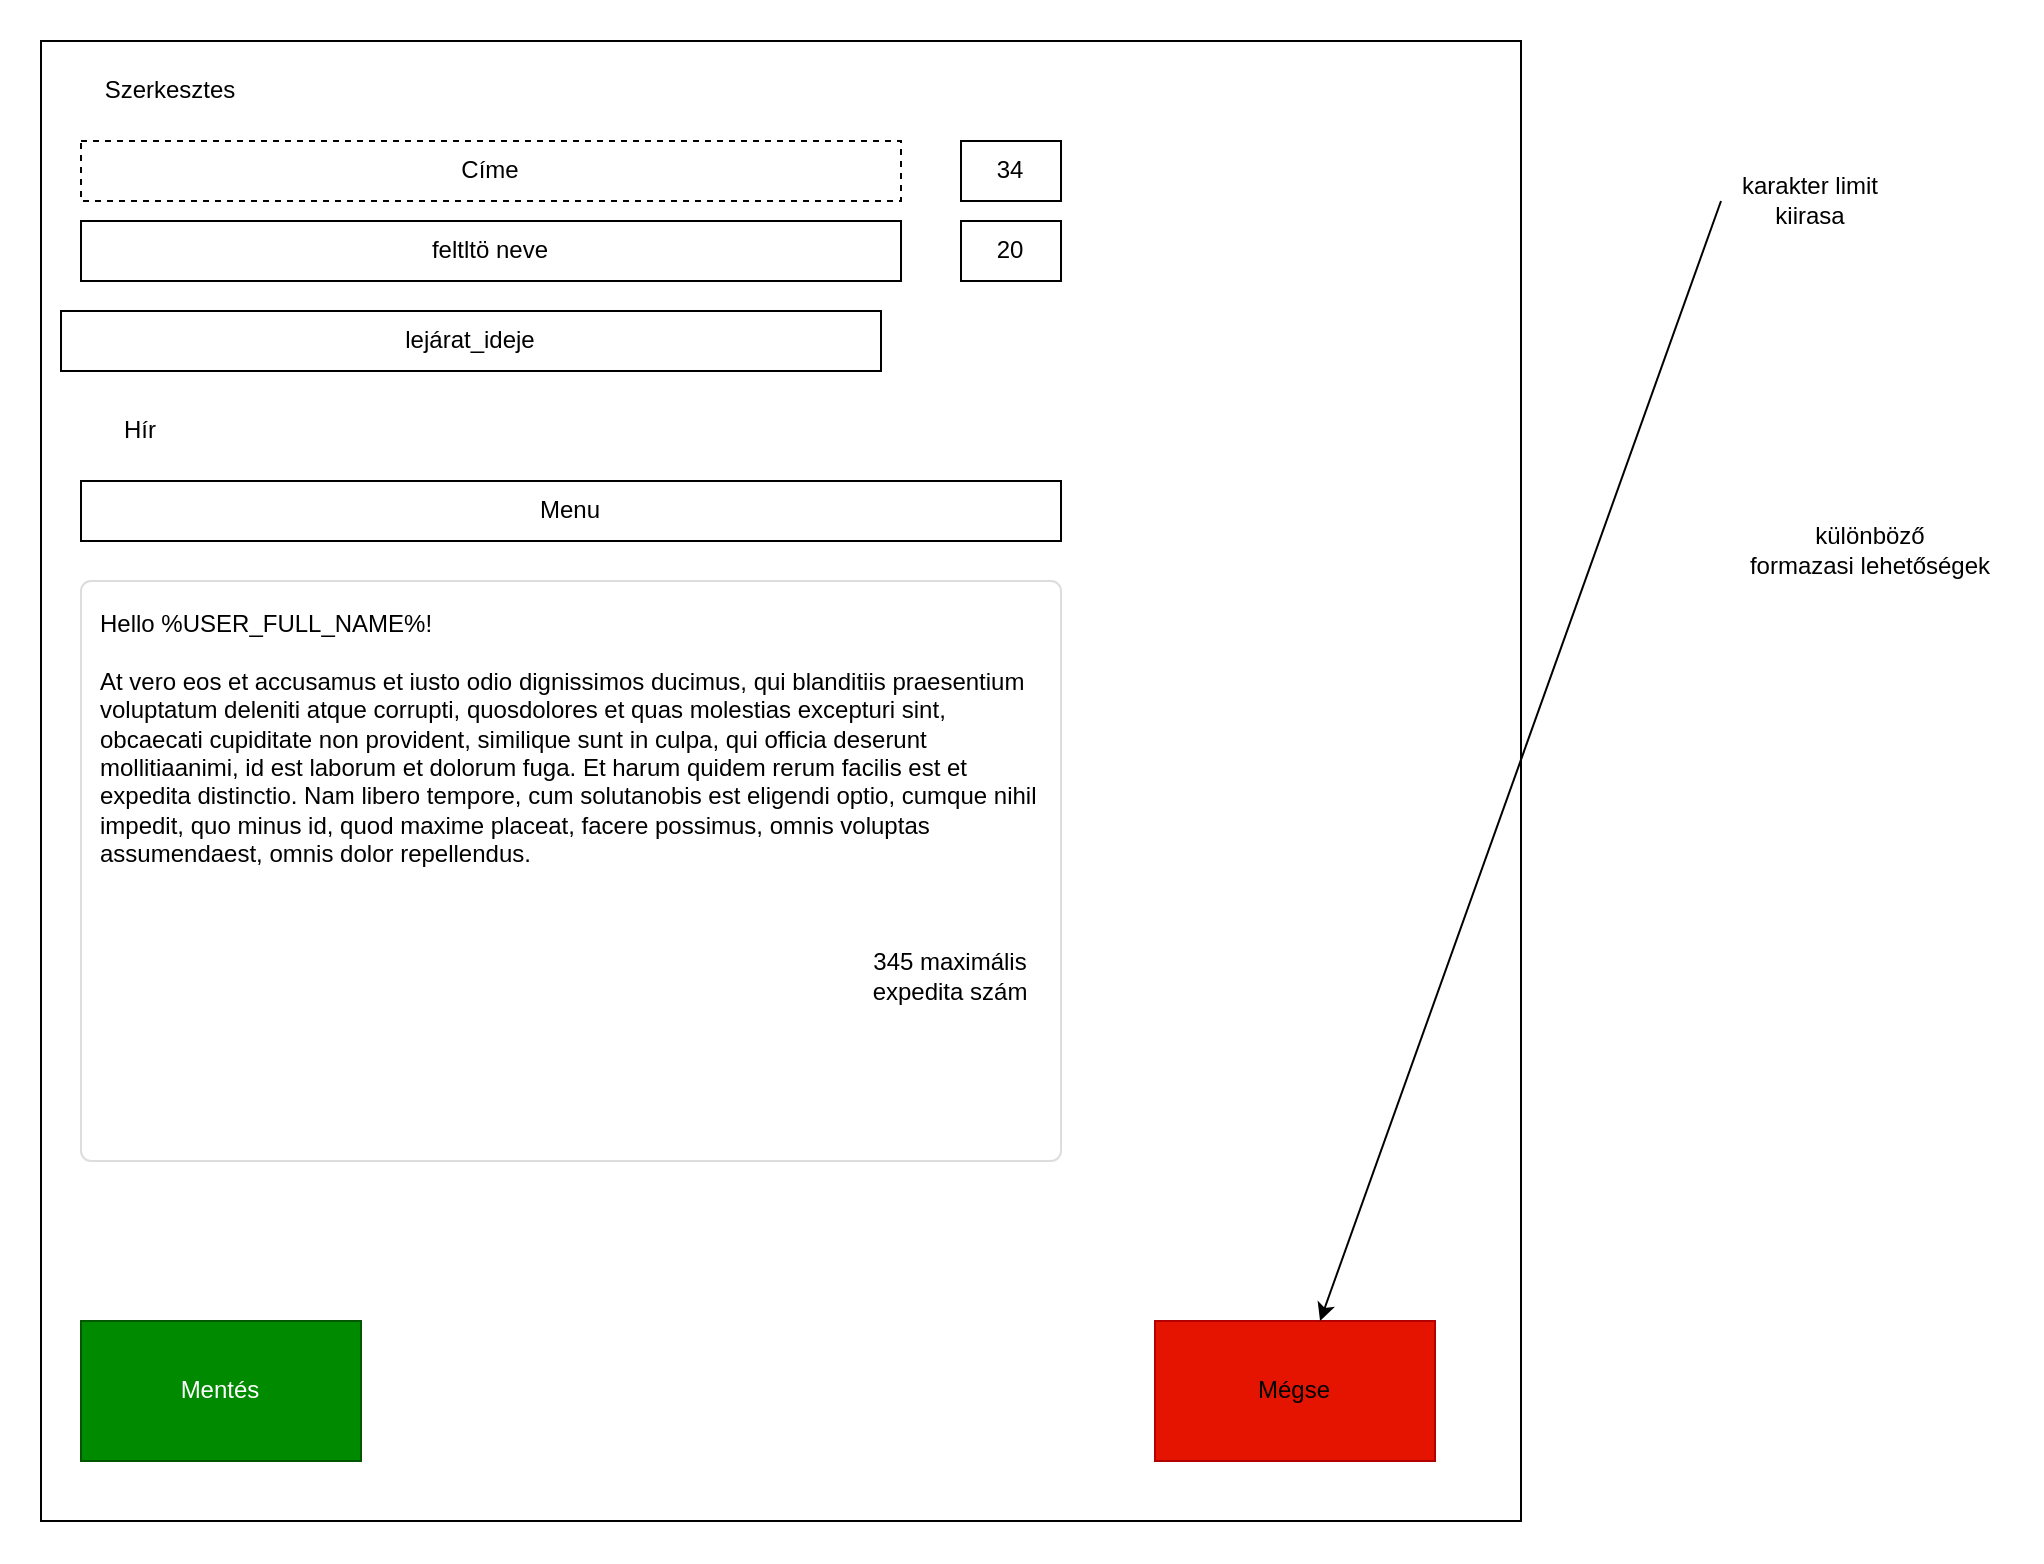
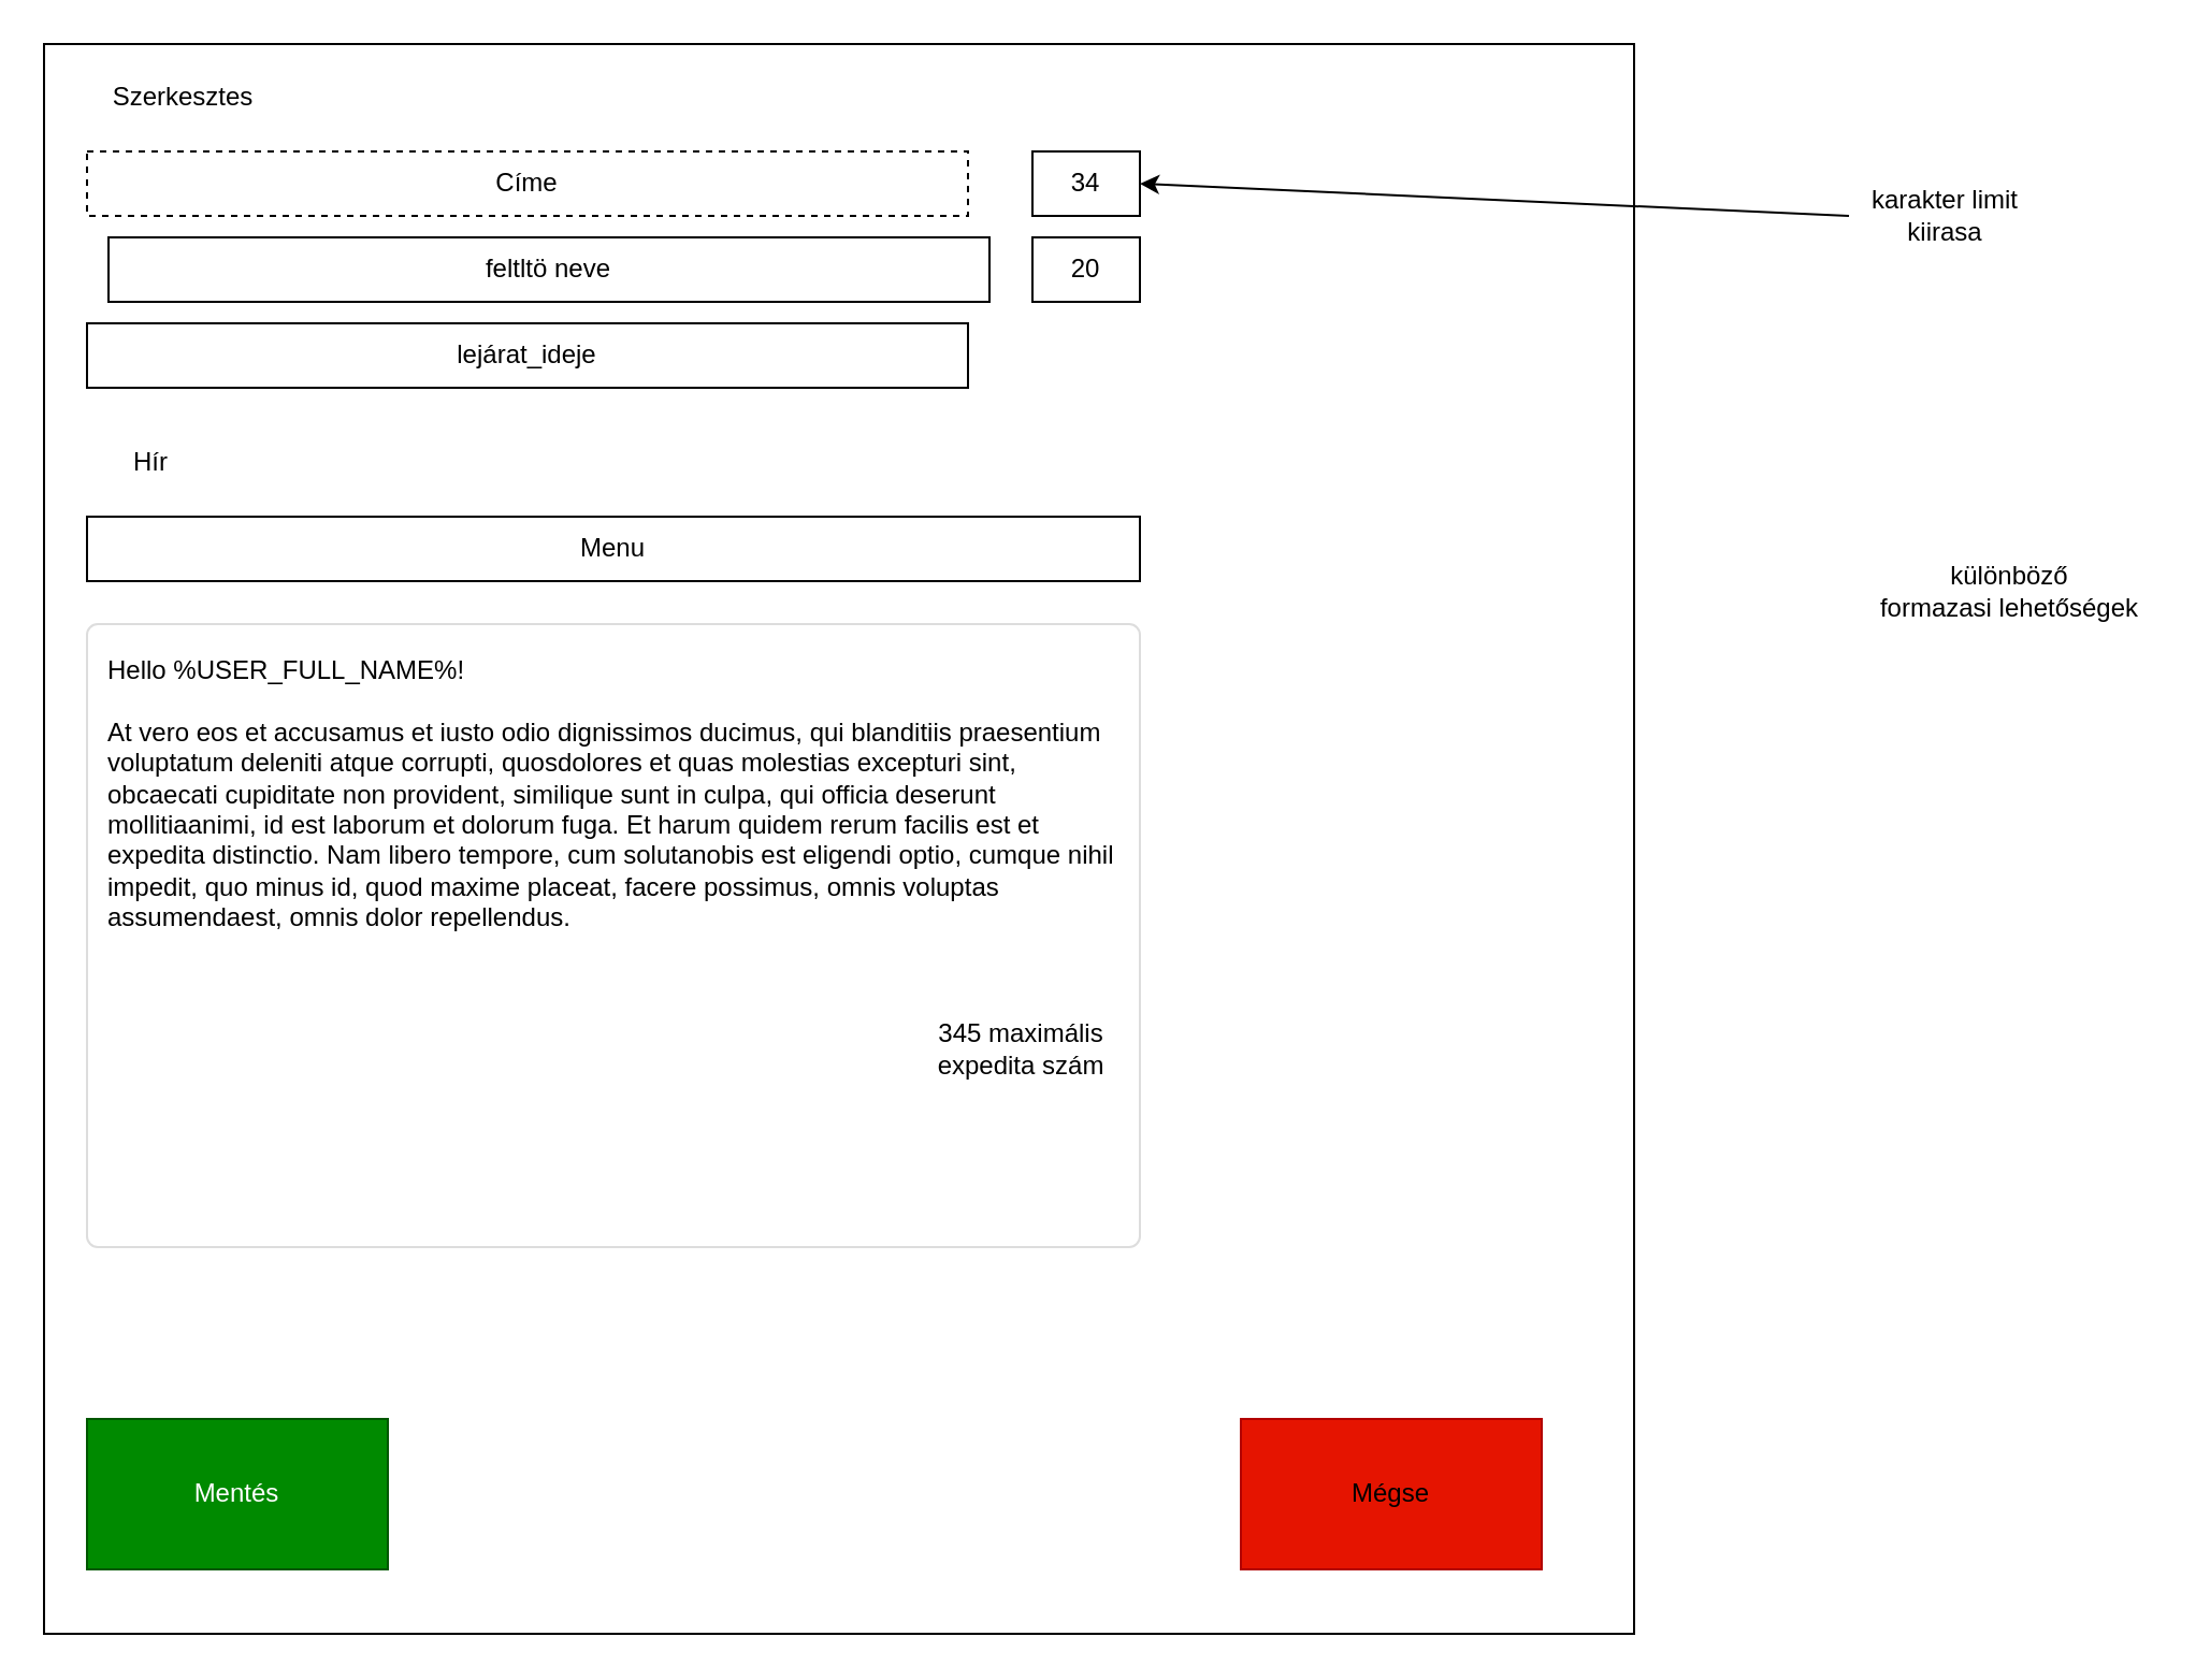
- <mxCell id="7" value="feltltö neve" style="rounded=0;whiteSpace=wrap;html=1;" parent="1" vertex="1"><mxGeometry x="40" y="110" width="410" height="30" as="geometry" /></mxCell>
+ <mxCell id="7" value="feltltö neve" style="rounded=0;whiteSpace=wrap;html=1;" parent="1" vertex="1"><mxGeometry x="50" y="110" width="410" height="30" as="geometry" /></mxCell>
- <mxCell id="8" value="lejárat_ideje" style="rounded=0;whiteSpace=wrap;html=1;" parent="1" vertex="1"><mxGeometry x="30" y="155" width="410" height="30" as="geometry" /></mxCell>
+ <mxCell id="8" value="lejárat_ideje" style="rounded=0;whiteSpace=wrap;html=1;" parent="1" vertex="1"><mxGeometry x="40" y="150" width="410" height="30" as="geometry" /></mxCell>
- <mxCell id="14" value="" style="endArrow=classic;html=1;rounded=0;exitX=0;exitY=0.5;exitDx=0;exitDy=0;" parent="1" source="15" target="13" edge="1"><mxGeometry width="50" height="50" relative="1" as="geometry"><mxPoint x="860" y="100" as="sourcePoint" /><mxPoint x="510" y="-30" as="targetPoint" /></mxGeometry></mxCell>
+ <mxCell id="14" value="" style="endArrow=classic;html=1;rounded=0;entryX=1;entryY=0.5;entryDx=0;entryDy=0;exitX=0;exitY=0.5;exitDx=0;exitDy=0;" parent="1" source="15" target="9" edge="1"><mxGeometry width="50" height="50" relative="1" as="geometry"><mxPoint x="860" y="100" as="sourcePoint" /><mxPoint x="510" y="-30" as="targetPoint" /></mxGeometry></mxCell>
